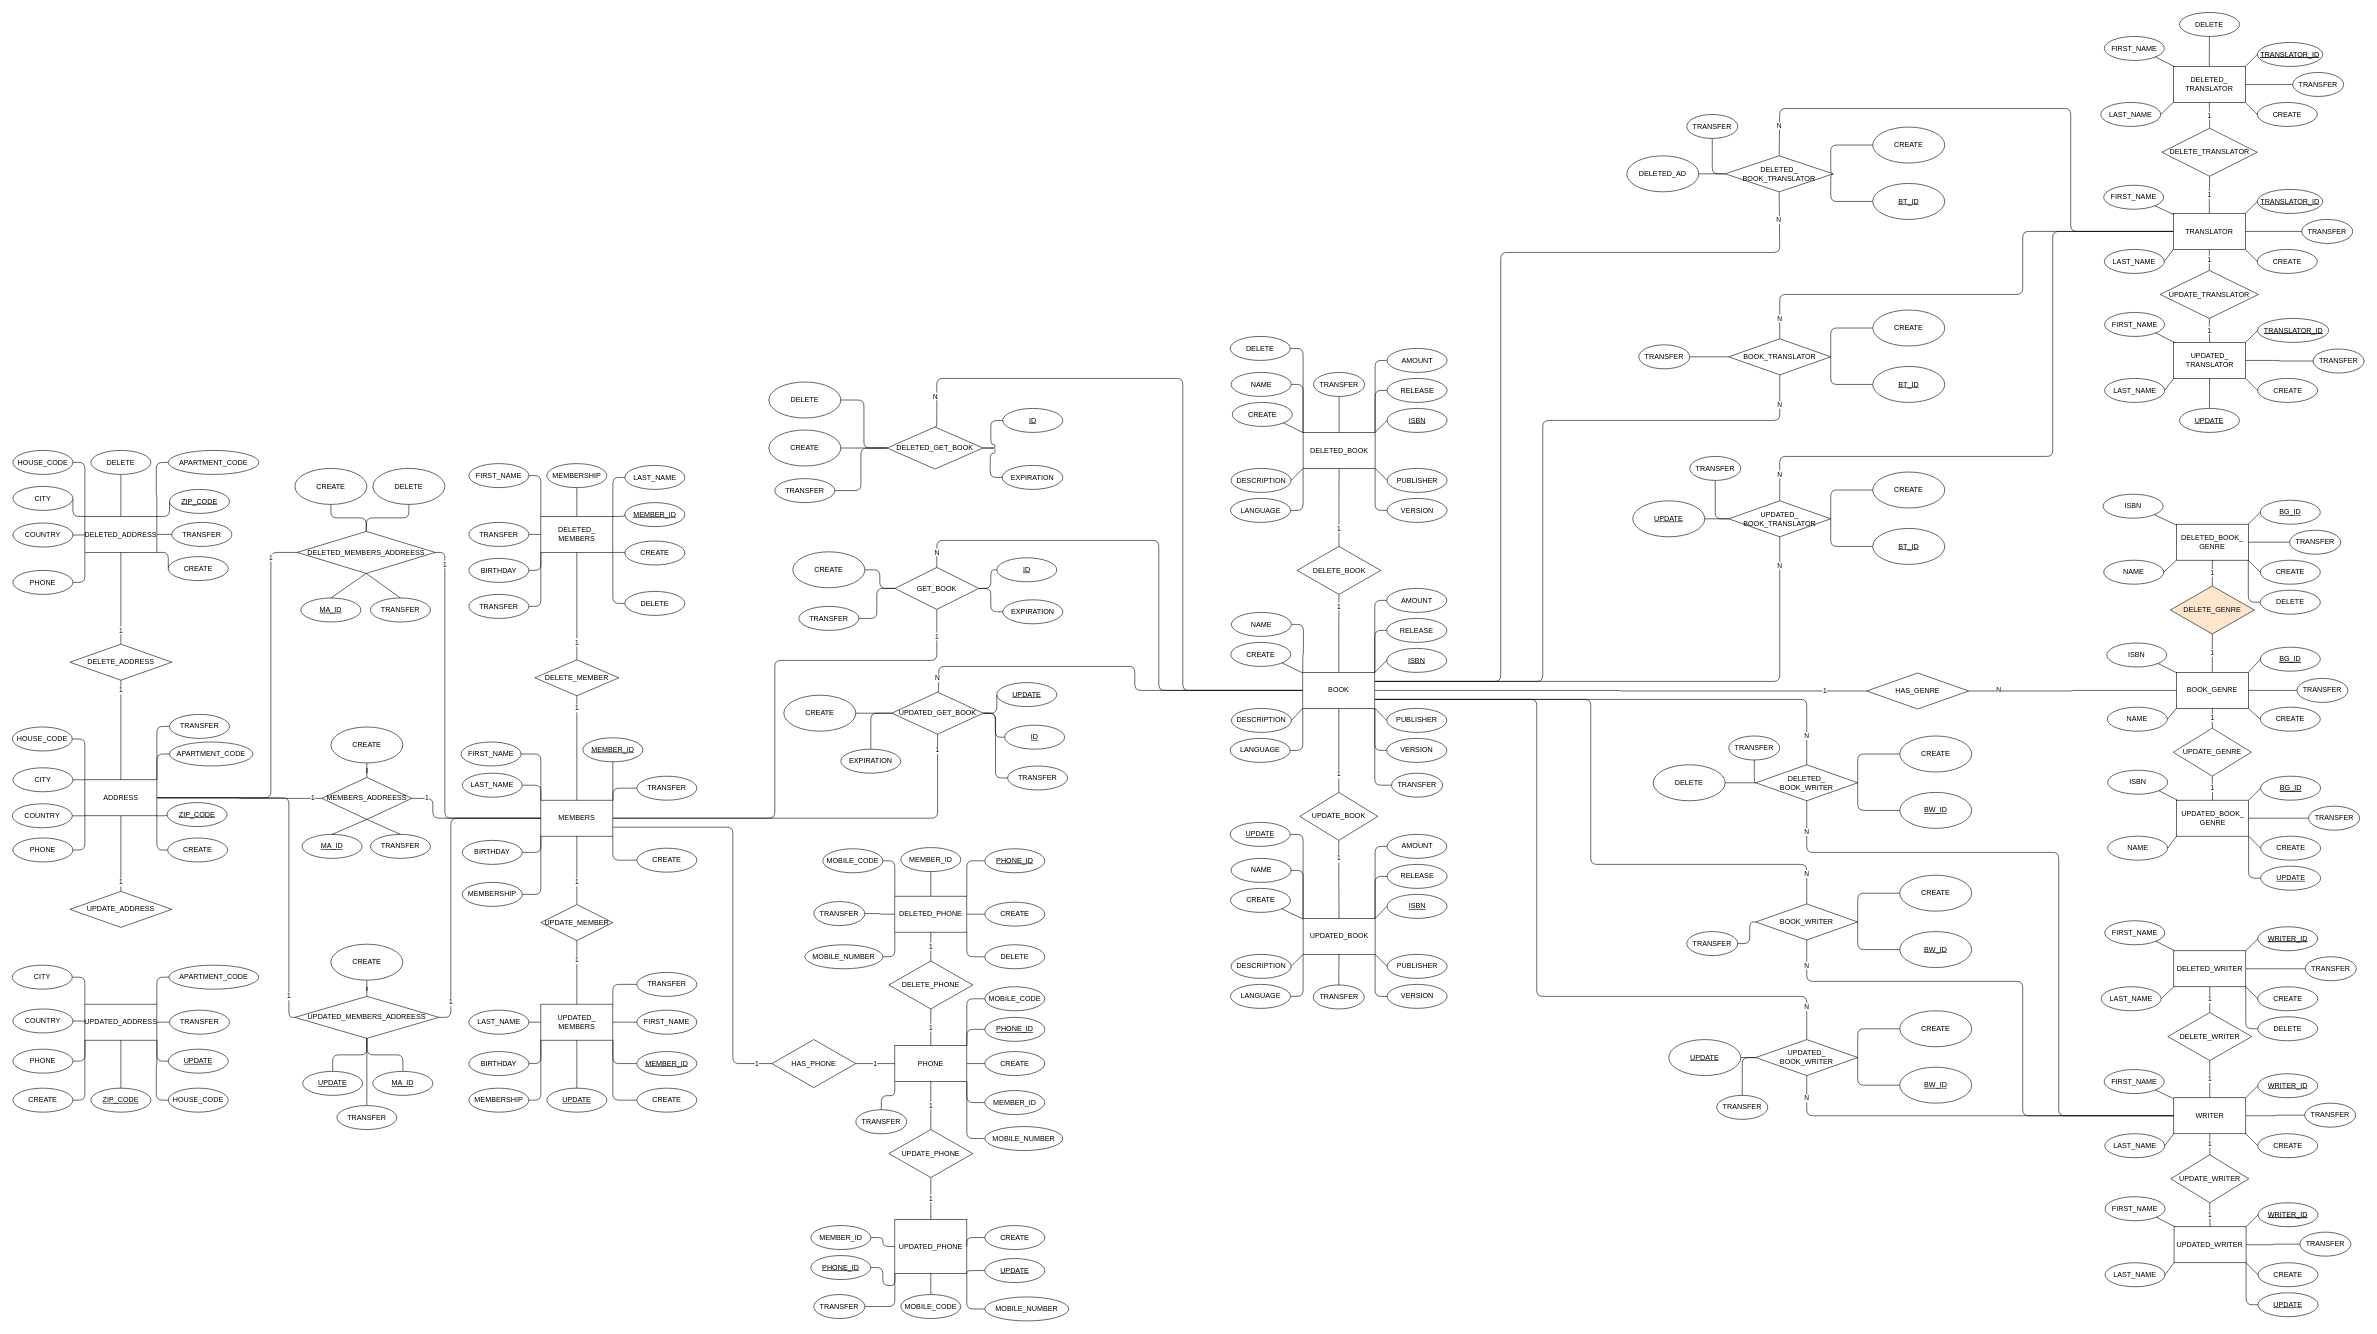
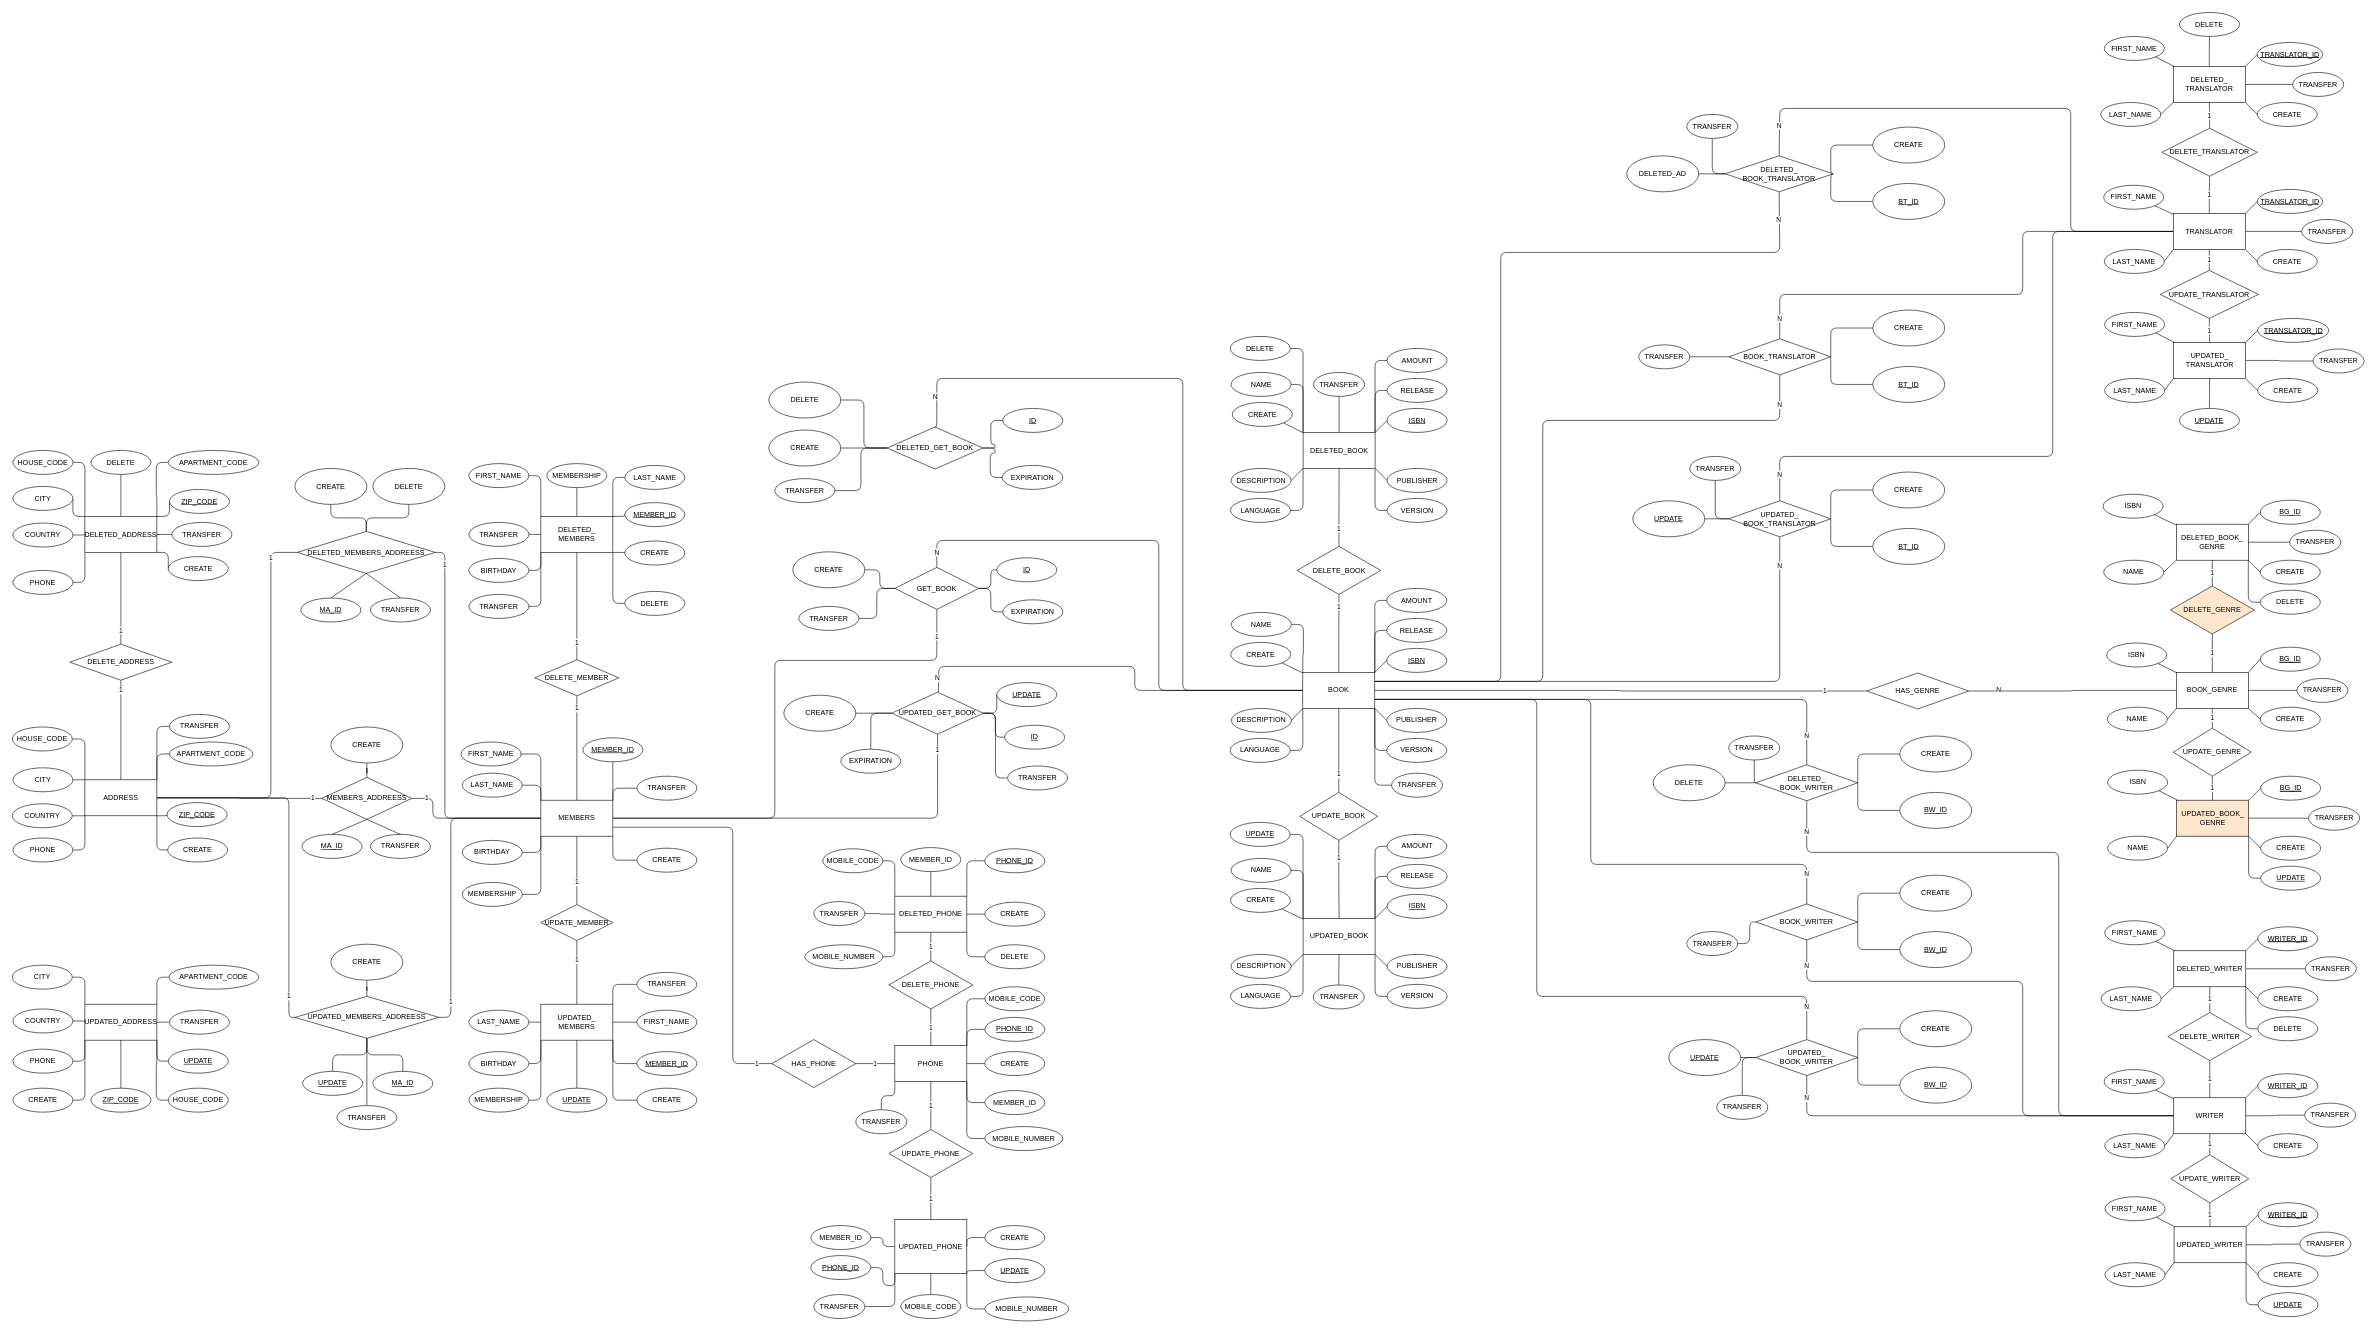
- <mxCell id="188" value="UPDATED_BOOK_&lt;br&gt;GENRE" style="whiteSpace=wrap;html=1;" parent="1" vertex="1"><mxGeometry x="3627.5" y="1333" width="120" height="60" as="geometry" /></mxCell>
+ <mxCell id="188" value="UPDATED_BOOK_&lt;br&gt;GENRE" style="whiteSpace=wrap;html=1;fillColor=#ffe6cc;" parent="1" vertex="1"><mxGeometry x="3627.5" y="1333" width="120" height="60" as="geometry" /></mxCell>
- <mxCell id="440" value="1" style="edgeStyle=orthogonalEdgeStyle;orthogonalLoop=1;jettySize=auto;html=1;entryX=0.5;entryY=1;entryDx=0;entryDy=0;endArrow=none;endFill=0;exitX=0.5;exitY=0;exitDx=0;exitDy=0;" parent="1" source="441" target="8" edge="1"><mxGeometry x="-0.762" relative="1" as="geometry"><mxPoint x="201" y="1451" as="sourcePoint" /><mxPoint as="offset" /></mxGeometry></mxCell>
- <mxCell id="441" value="UPDATE_ADDRESS" style="shape=rhombus;perimeter=rhombusPerimeter;whiteSpace=wrap;html=1;align=center;" parent="1" vertex="1"><mxGeometry x="116" y="1485" width="170" height="60" as="geometry" /></mxCell>
